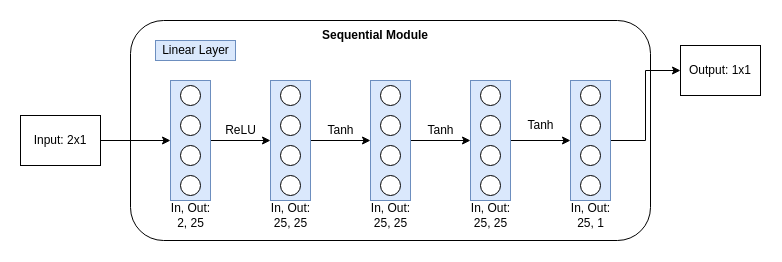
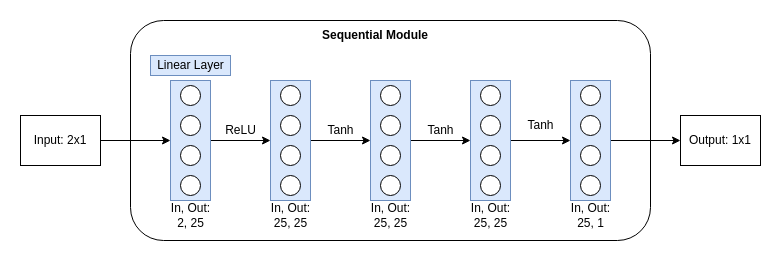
- <mxCell id="15" value="Linear Layer" style="text;html=1;align=center;verticalAlign=middle;resizable=0;points=[];autosize=1;strokeColor=#6c8ebf;fillColor=#dae8fc;" vertex="1" parent="1"><mxGeometry x="155" y="40" width="80" height="20" as="geometry" /></mxCell>
+ <mxCell id="15" value="Linear Layer" style="text;html=1;align=center;verticalAlign=middle;resizable=0;points=[];autosize=1;strokeColor=#6c8ebf;fillColor=#dae8fc;" vertex="1" parent="1"><mxGeometry x="150" y="55" width="80" height="20" as="geometry" /></mxCell>
- <mxCell id="16" value="Output: 1x1" style="rounded=0;whiteSpace=wrap;html=1;" vertex="1" parent="1"><mxGeometry x="680" y="45" width="80" height="50" as="geometry" /></mxCell>
+ <mxCell id="16" value="Output: 1x1" style="rounded=0;whiteSpace=wrap;html=1;" vertex="1" parent="1"><mxGeometry x="680" y="115" width="80" height="50" as="geometry" /></mxCell>
